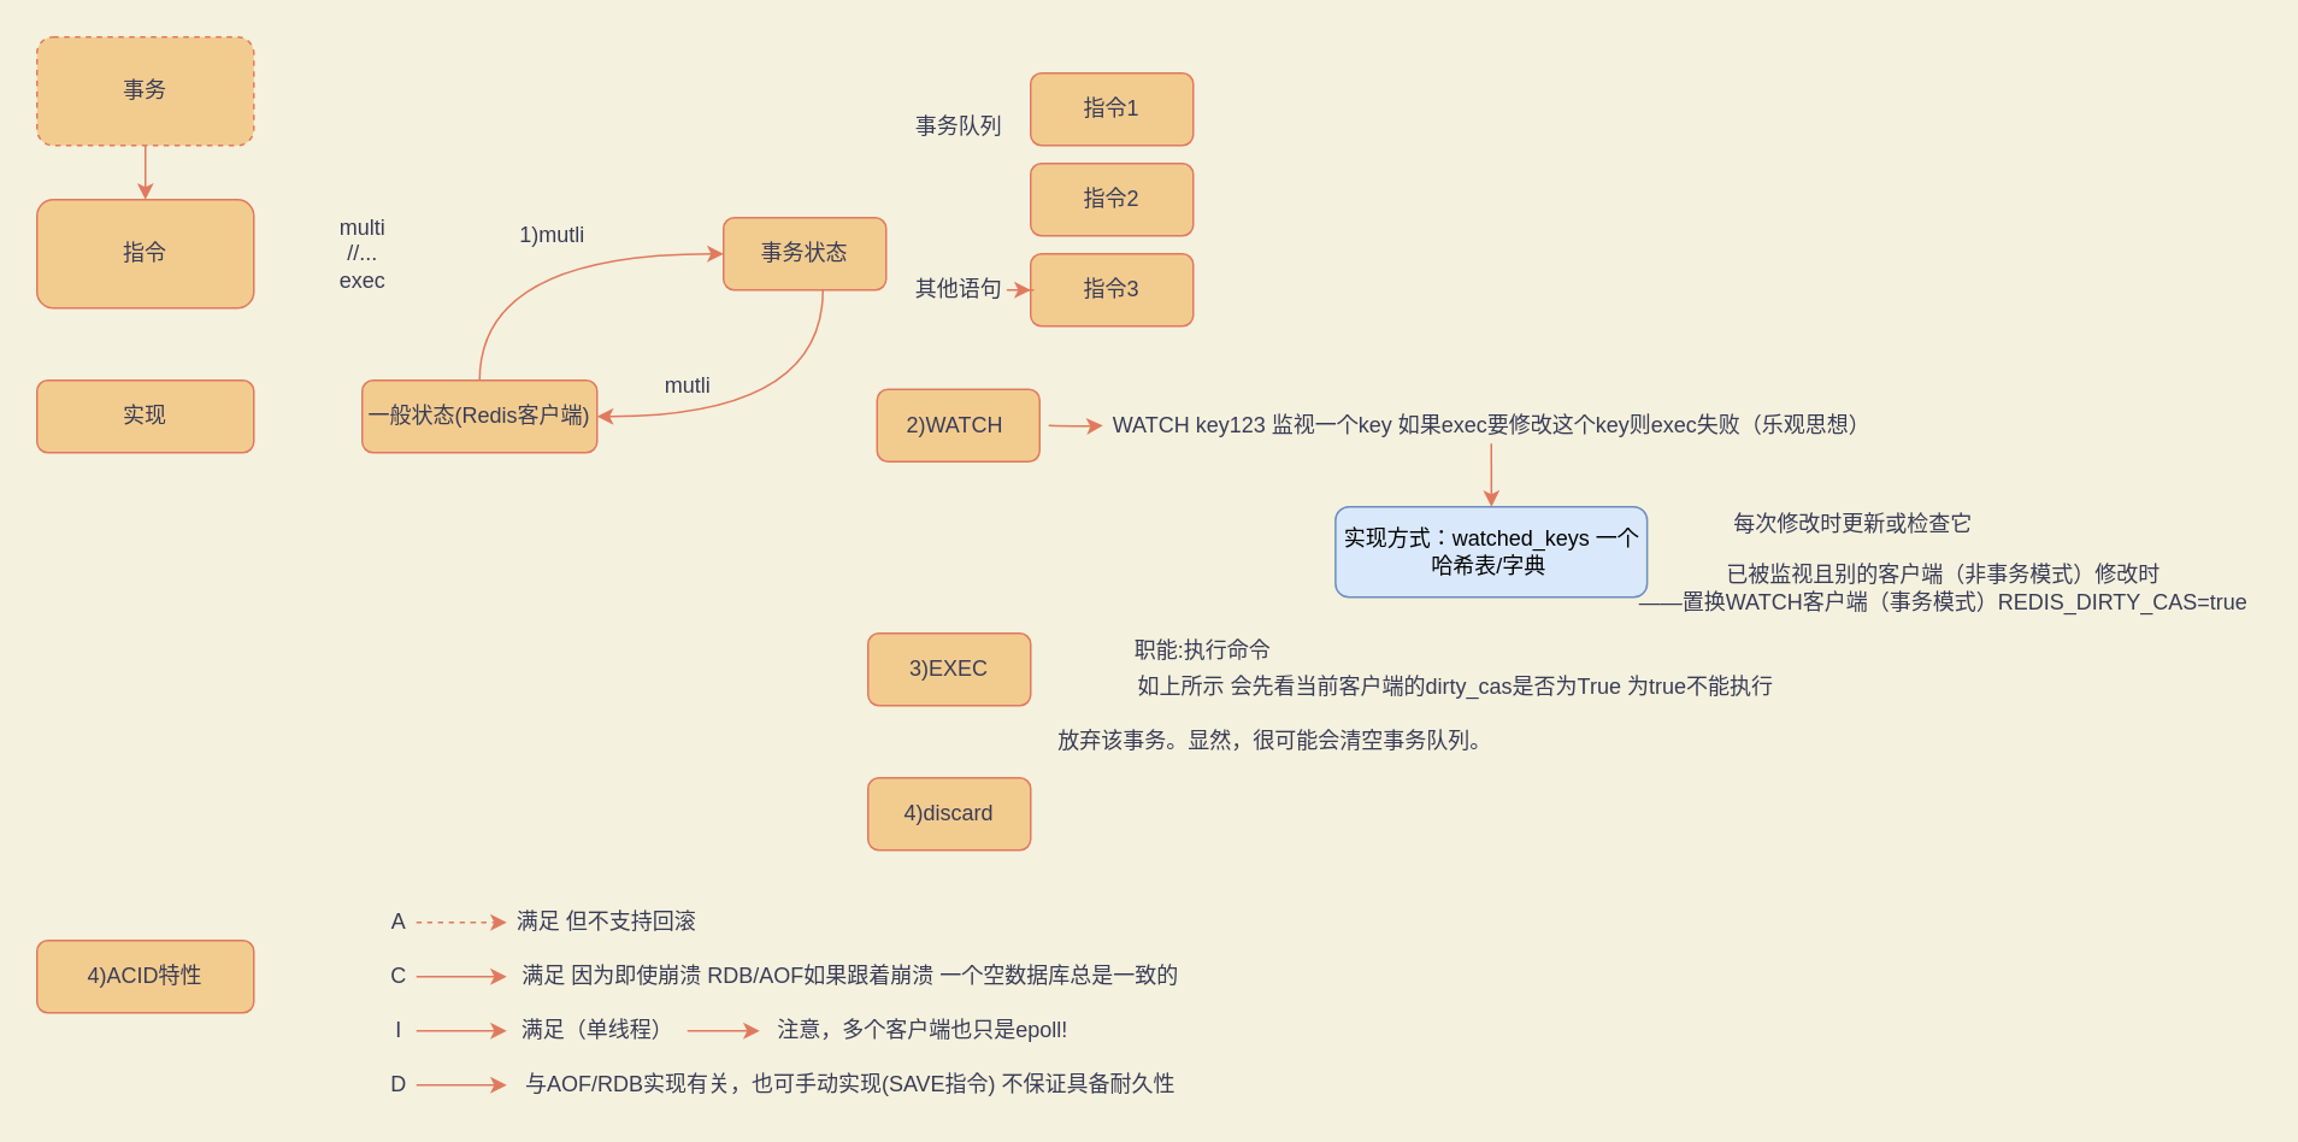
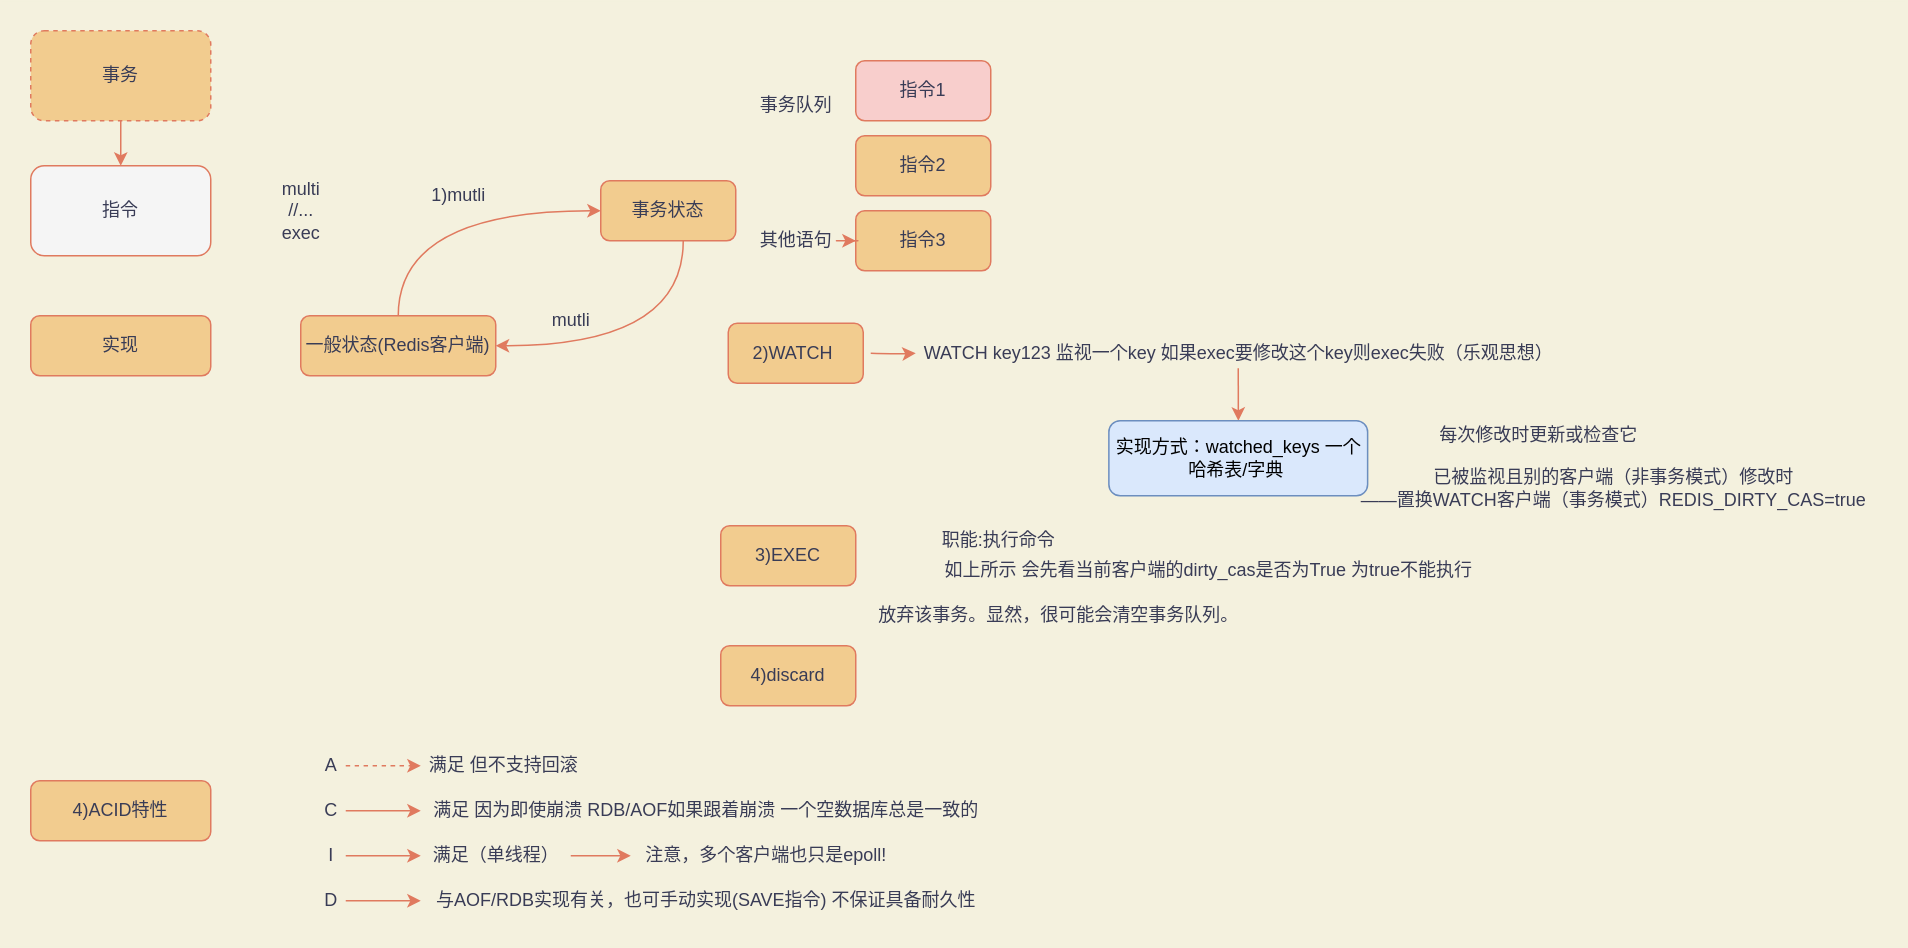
- <mxCell id="14" value="指令1" style="whiteSpace=wrap;html=1;rounded=1;fontColor=#393C56;strokeColor=#E07A5F;fillColor=#F2CC8F;sketch=0;" vertex="1" parent="1"><mxGeometry x="570" y="40" width="90" height="40" as="geometry" /></mxCell>
+ <mxCell id="14" value="指令1" style="whiteSpace=wrap;html=1;rounded=1;fontColor=#393C56;strokeColor=#E07A5F;fillColor=#f8cecc;sketch=0;" vertex="1" parent="1"><mxGeometry x="570" y="40" width="90" height="40" as="geometry" /></mxCell>
- <mxCell id="4" value="指令" style="rounded=1;whiteSpace=wrap;html=1;sketch=0;strokeColor=#E07A5F;fillColor=#F2CC8F;fontColor=#393C56;" vertex="1" parent="1"><mxGeometry x="20" y="110" width="120" height="60" as="geometry" /></mxCell>
+ <mxCell id="4" value="指令" style="rounded=1;whiteSpace=wrap;html=1;sketch=0;strokeColor=#E07A5F;fillColor=#f5f5f5;fontColor=#393C56;" vertex="1" parent="1"><mxGeometry x="20" y="110" width="120" height="60" as="geometry" /></mxCell>
